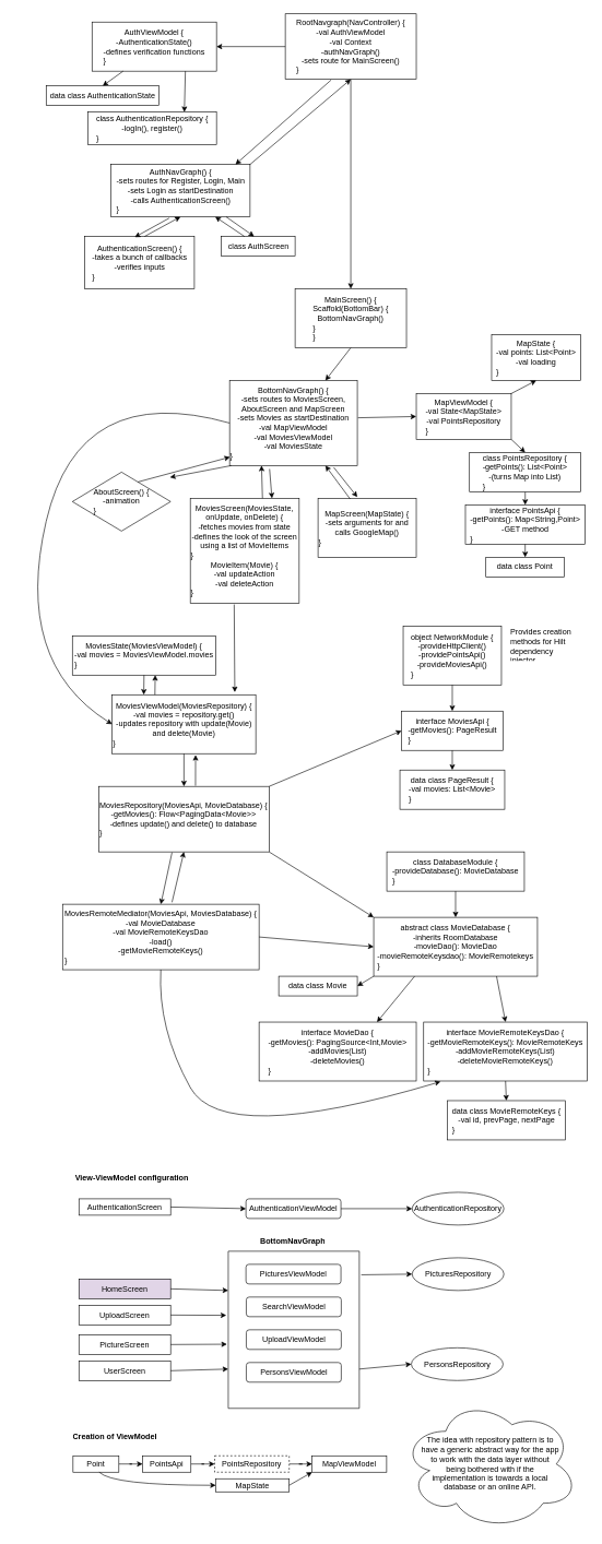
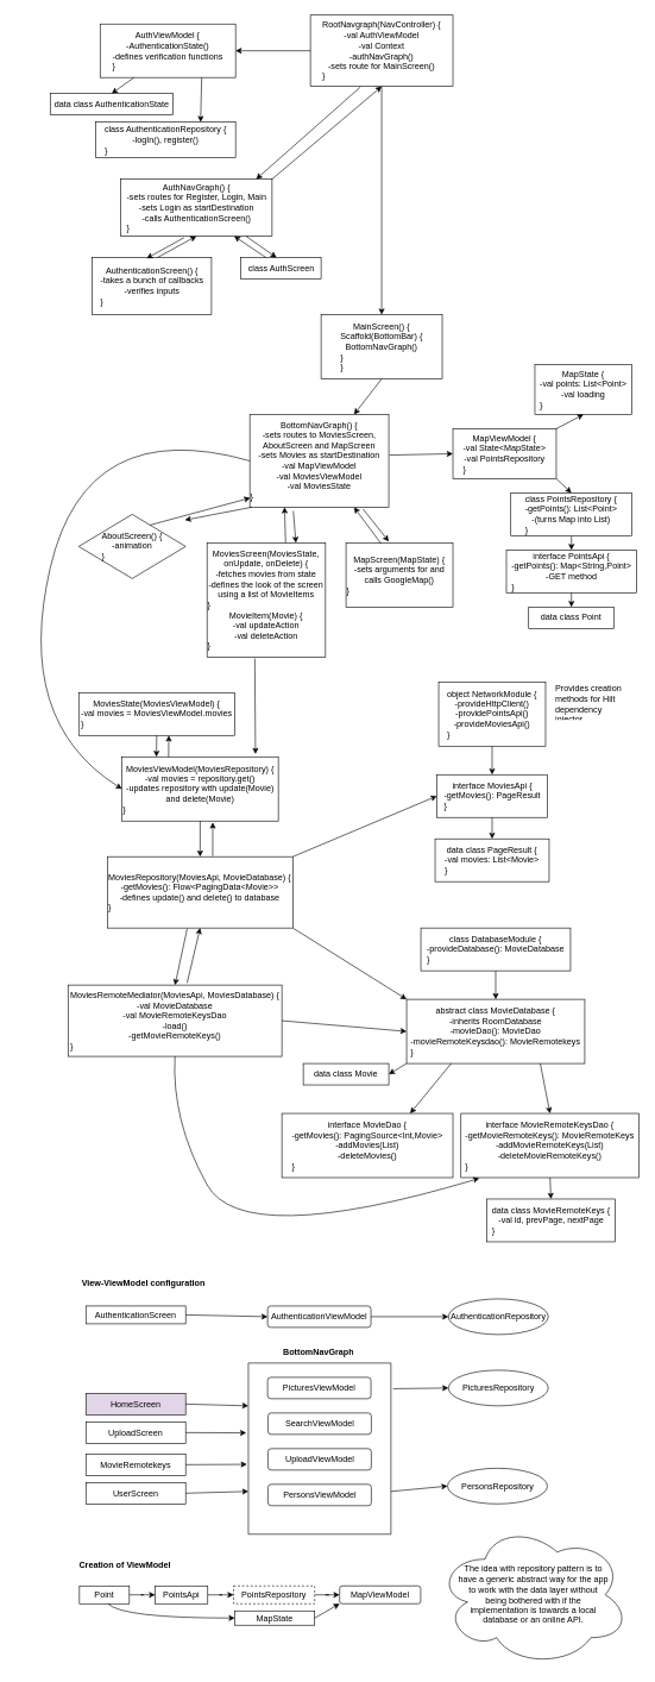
- <mxCell id="73" value="PictureScreen" style="rounded=0;whiteSpace=wrap;html=1;" parent="1" vertex="1"><mxGeometry x="120" y="2037.5" width="140" height="30" as="geometry" /></mxCell>
+ <mxCell id="73" value="MovieRemotekeys" style="rounded=0;whiteSpace=wrap;html=1;" parent="1" vertex="1"><mxGeometry x="120" y="2037.5" width="140" height="30" as="geometry" /></mxCell>
- <mxCell id="84" value="MapViewModel" style="rounded=0;whiteSpace=wrap;html=1;" parent="1" vertex="1"><mxGeometry x="476" y="2222.5" width="113.75" height="25" as="geometry" /></mxCell>
+ <mxCell id="84" value="MapViewModel" style="whiteSpace=wrap;html=1;rounded=1;" parent="1" vertex="1"><mxGeometry x="476" y="2222.5" width="113.75" height="25" as="geometry" /></mxCell>
